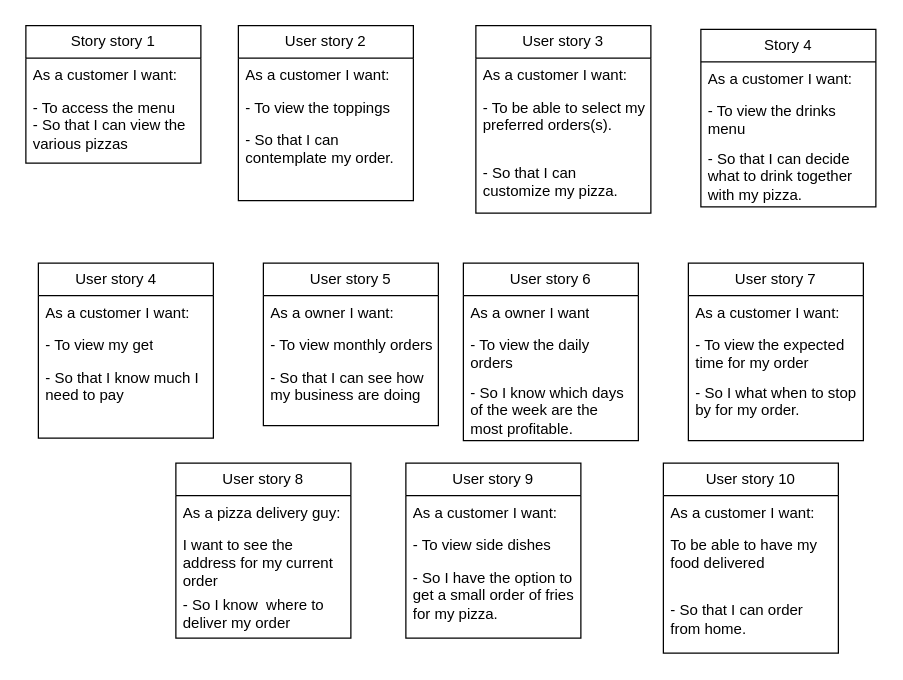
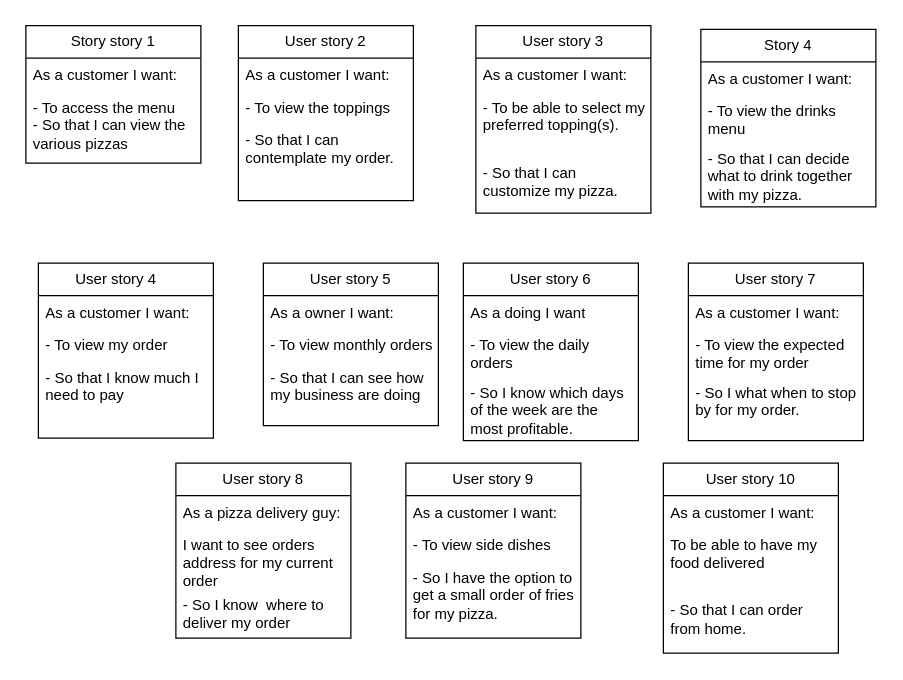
- <mxCell id="11" value="- To be able to select my preferred orders(s)." style="text;strokeColor=none;fillColor=none;align=left;verticalAlign=top;spacingLeft=4;spacingRight=4;overflow=hidden;rotatable=0;points=[[0,0.5],[1,0.5]];portConstraint=eastwest;whiteSpace=wrap;html=1;" vertex="1" parent="9"><mxGeometry y="52" width="140" height="38" as="geometry" /></mxCell>
+ <mxCell id="11" value="- To be able to select my preferred topping(s)." style="text;strokeColor=none;fillColor=none;align=left;verticalAlign=top;spacingLeft=4;spacingRight=4;overflow=hidden;rotatable=0;points=[[0,0.5],[1,0.5]];portConstraint=eastwest;whiteSpace=wrap;html=1;" vertex="1" parent="9"><mxGeometry y="52" width="140" height="38" as="geometry" /></mxCell>
- <mxCell id="26" value="As a owner I want" style="text;strokeColor=none;fillColor=none;align=left;verticalAlign=top;spacingLeft=4;spacingRight=4;overflow=hidden;rotatable=0;points=[[0,0.5],[1,0.5]];portConstraint=eastwest;whiteSpace=wrap;html=1;" vertex="1" parent="25"><mxGeometry y="26" width="140" height="26" as="geometry" /></mxCell>
+ <mxCell id="26" value="As a doing I want" style="text;strokeColor=none;fillColor=none;align=left;verticalAlign=top;spacingLeft=4;spacingRight=4;overflow=hidden;rotatable=0;points=[[0,0.5],[1,0.5]];portConstraint=eastwest;whiteSpace=wrap;html=1;" vertex="1" parent="25"><mxGeometry y="26" width="140" height="26" as="geometry" /></mxCell>
- <mxCell id="19" value="- To view my get" style="text;strokeColor=none;fillColor=none;align=left;verticalAlign=top;spacingLeft=4;spacingRight=4;overflow=hidden;rotatable=0;points=[[0,0.5],[1,0.5]];portConstraint=eastwest;whiteSpace=wrap;html=1;" vertex="1" parent="17"><mxGeometry y="52" width="140" height="26" as="geometry" /></mxCell>
+ <mxCell id="19" value="- To view my order" style="text;strokeColor=none;fillColor=none;align=left;verticalAlign=top;spacingLeft=4;spacingRight=4;overflow=hidden;rotatable=0;points=[[0,0.5],[1,0.5]];portConstraint=eastwest;whiteSpace=wrap;html=1;" vertex="1" parent="17"><mxGeometry y="52" width="140" height="26" as="geometry" /></mxCell>
- <mxCell id="35" value="I want to see the address for my current order" style="text;strokeColor=none;fillColor=none;align=left;verticalAlign=top;spacingLeft=4;spacingRight=4;overflow=hidden;rotatable=0;points=[[0,0.5],[1,0.5]];portConstraint=eastwest;whiteSpace=wrap;html=1;" vertex="1" parent="33"><mxGeometry y="52" width="140" height="48" as="geometry" /></mxCell>
+ <mxCell id="35" value="I want to see orders address for my current order" style="text;strokeColor=none;fillColor=none;align=left;verticalAlign=top;spacingLeft=4;spacingRight=4;overflow=hidden;rotatable=0;points=[[0,0.5],[1,0.5]];portConstraint=eastwest;whiteSpace=wrap;html=1;" vertex="1" parent="33"><mxGeometry y="52" width="140" height="48" as="geometry" /></mxCell>
